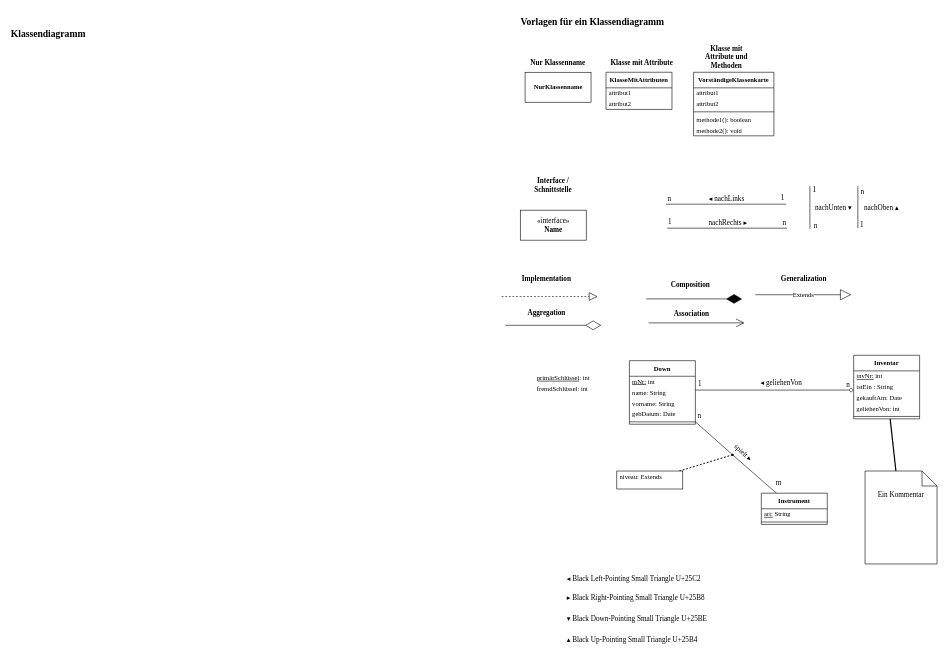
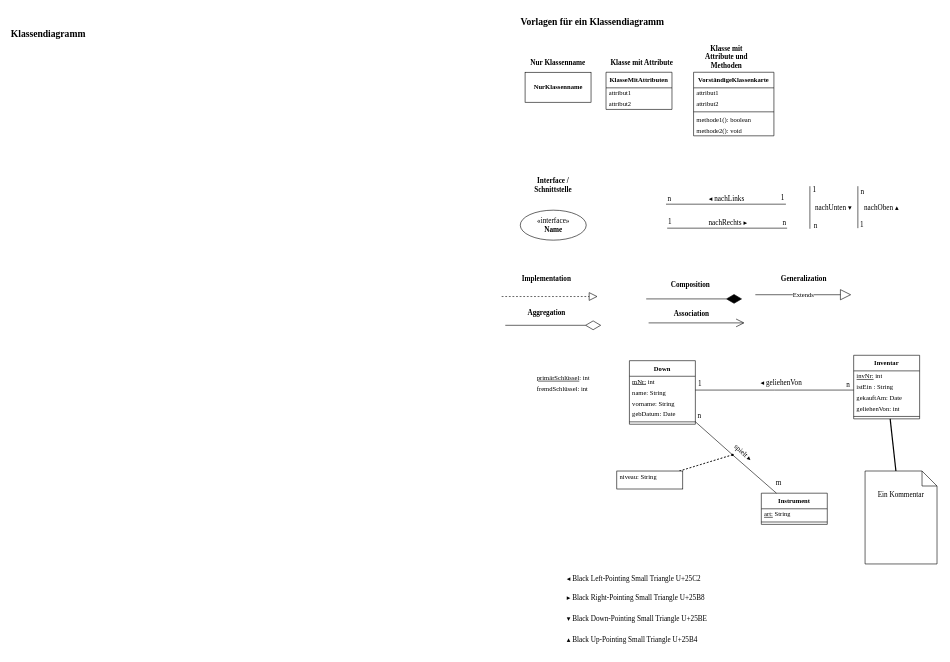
- <mxCell id="71" value="«interface»&lt;br&gt;&lt;b&gt;&lt;font data-font-src=&quot;https://fonts.googleapis.com/css?family=Alegreya+Sans&quot; face=&quot;Alegreya Sans&quot;&gt;Name&lt;/font&gt;&lt;/b&gt;" style="html=1;fontFamily=Alegreya;fontSource=https%3A%2F%2Ffonts.googleapis.com%2Fcss%3Ffamily%3DAlegreya;" parent="1" vertex="1"><mxGeometry x="867" y="350" width="110" height="50" as="geometry" /></mxCell>
+ <mxCell id="71" value="«interface»&lt;br&gt;&lt;b&gt;&lt;font data-font-src=&quot;https://fonts.googleapis.com/css?family=Alegreya+Sans&quot; face=&quot;Alegreya Sans&quot;&gt;Name&lt;/font&gt;&lt;/b&gt;" style="ellipse;html=1;fontFamily=Alegreya;fontSource=https%3A%2F%2Ffonts.googleapis.com%2Fcss%3Ffamily%3DAlegreya;" parent="1" vertex="1"><mxGeometry x="867" y="350" width="110" height="50" as="geometry" /></mxCell>
- <mxCell id="17" value="" style="endArrow=diamond;shadow=0;strokeWidth=1;rounded=0;endFill=0;edgeStyle=elbowEdgeStyle;elbow=vertical;" parent="1" source="2" target="8" edge="1"><mxGeometry x="0.5" y="41" relative="1" as="geometry"><mxPoint x="1192" y="560" as="sourcePoint" /><mxPoint x="1272" y="640.15" as="targetPoint" /><mxPoint x="-40" y="32" as="offset" /></mxGeometry></mxCell>
+ <mxCell id="17" value="" style="endArrow=none;shadow=0;strokeWidth=1;rounded=0;endFill=0;edgeStyle=elbowEdgeStyle;elbow=vertical;" parent="1" source="2" target="8" edge="1"><mxGeometry x="0.5" y="41" relative="1" as="geometry"><mxPoint x="1192" y="560" as="sourcePoint" /><mxPoint x="1272" y="640.15" as="targetPoint" /><mxPoint x="-40" y="32" as="offset" /></mxGeometry></mxCell>
- <mxCell id="31" value="niveau: Extends" style="text;strokeColor=none;fillColor=none;align=left;verticalAlign=middle;spacingLeft=3;spacingRight=4;overflow=hidden;rotatable=0;points=[[0,0.5],[1,0.5]];portConstraint=eastwest;fontFamily=Alegreya;fontSize=11;fontStyle=0;html=1;imageWidth=24;imageHeight=24;comic=0;imageAspect=0;" parent="29" vertex="1"><mxGeometry width="110" height="20" as="geometry" /></mxCell>
+ <mxCell id="31" value="niveau: String" style="text;strokeColor=none;fillColor=none;align=left;verticalAlign=middle;spacingLeft=3;spacingRight=4;overflow=hidden;rotatable=0;points=[[0,0.5],[1,0.5]];portConstraint=eastwest;fontFamily=Alegreya;fontSize=11;fontStyle=0;html=1;imageWidth=24;imageHeight=24;comic=0;imageAspect=0;" parent="29" vertex="1"><mxGeometry width="110" height="20" as="geometry" /></mxCell>
